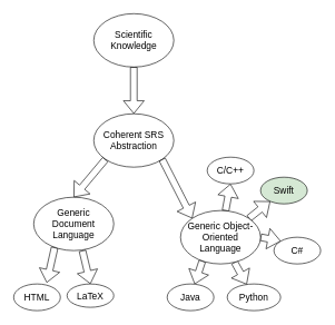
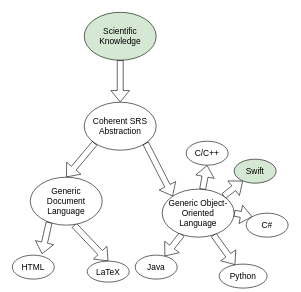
- <mxCell id="2" value="Scientific&lt;br style=&quot;font-size: 14px;&quot;&gt;Knowledge" style="ellipse;whiteSpace=wrap;html=1;fontSize=14;" parent="1" vertex="1"><mxGeometry x="140" y="20" width="120" height="80" as="geometry" /></mxCell>
+ <mxCell id="2" value="Scientific&lt;br style=&quot;font-size: 14px;&quot;&gt;Knowledge" style="ellipse;whiteSpace=wrap;html=1;fontSize=14;fillColor=#d5e8d4;" parent="1" vertex="1"><mxGeometry x="140" y="20" width="120" height="80" as="geometry" /></mxCell>
- <mxCell id="16" value="LaTeX" style="ellipse;whiteSpace=wrap;html=1;fontSize=14;" parent="1" vertex="1"><mxGeometry x="100" y="425" width="70" height="35" as="geometry" /></mxCell>
+ <mxCell id="16" value="LaTeX" style="ellipse;whiteSpace=wrap;html=1;fontSize=14;" parent="1" vertex="1"><mxGeometry x="145" y="435" width="70" height="35" as="geometry" /></mxCell>
- <mxCell id="18" value="Java" style="ellipse;whiteSpace=wrap;html=1;fontSize=14;" parent="1" vertex="1"><mxGeometry x="250" y="425" width="70" height="40" as="geometry" /></mxCell>
+ <mxCell id="18" value="Java" style="ellipse;whiteSpace=wrap;html=1;fontSize=14;" parent="1" vertex="1"><mxGeometry x="225" y="425" width="70" height="40" as="geometry" /></mxCell>
- <mxCell id="19" value="Python" style="ellipse;whiteSpace=wrap;html=1;fontSize=14;" parent="1" vertex="1"><mxGeometry x="340" y="425" width="80" height="40" as="geometry" /></mxCell>
+ <mxCell id="19" value="Python" style="ellipse;whiteSpace=wrap;html=1;fontSize=14;" parent="1" vertex="1"><mxGeometry x="365" y="440" width="80" height="40" as="geometry" /></mxCell>
